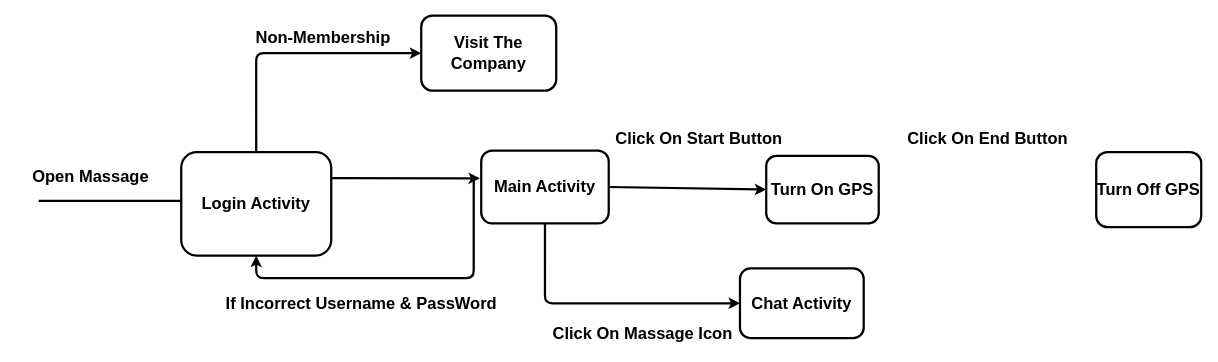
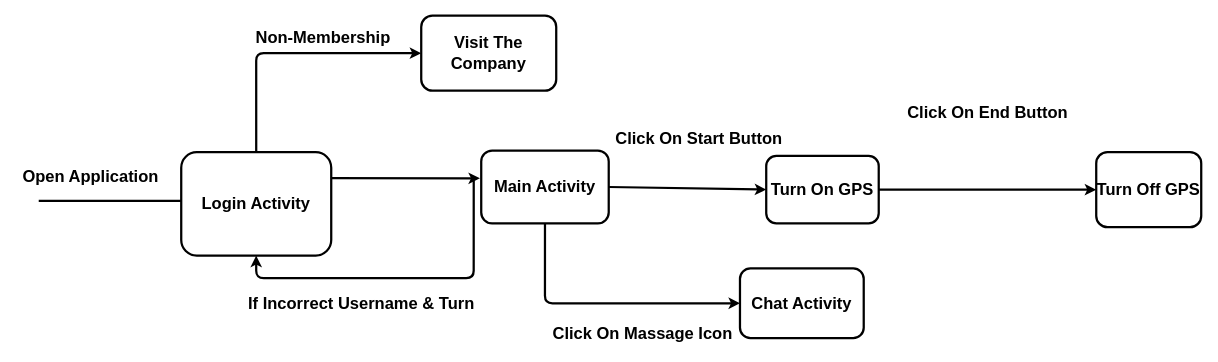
- <mxCell id="16" value="Click On End Button" style="text;html=1;align=center;verticalAlign=middle;resizable=0;points=[];;autosize=1;fontStyle=1;strokeWidth=3;fontSize=22;" parent="1" vertex="1"><mxGeometry x="1201.14" y="170" width="230" height="30" as="geometry" /></mxCell>
+ <mxCell id="16" value="Click On End Button" style="text;html=1;align=center;verticalAlign=middle;resizable=0;points=[];;autosize=1;fontStyle=1;strokeWidth=3;fontSize=22;" parent="1" vertex="1"><mxGeometry x="1201.14" y="135" width="230" height="30" as="geometry" /></mxCell>
- <mxCell id="3" value="Open Massage" style="text;html=1;align=center;verticalAlign=middle;resizable=0;points=[];;autosize=1;fontStyle=1;strokeWidth=3;fontSize=22;" parent="1" vertex="1"><mxGeometry x="20" y="220" width="200" height="30" as="geometry" /></mxCell>
+ <mxCell id="3" value="Open Application" style="text;html=1;align=center;verticalAlign=middle;resizable=0;points=[];;autosize=1;fontStyle=1;strokeWidth=3;fontSize=22;" parent="1" vertex="1"><mxGeometry x="20" y="220" width="200" height="30" as="geometry" /></mxCell>
+ <mxCell id="12" value="" style="edgeStyle=orthogonalEdgeStyle;rounded=0;orthogonalLoop=1;jettySize=auto;html=1;strokeWidth=3;fontSize=22;" parent="1" source="13" target="14" edge="1"><mxGeometry relative="1" as="geometry" /></mxCell>
- <mxCell id="20" value="If Incorrect Username &amp;amp; PassWord" style="text;html=1;align=center;verticalAlign=middle;resizable=0;points=[];;autosize=1;fontStyle=1;strokeWidth=3;fontSize=22;" parent="1" vertex="1"><mxGeometry x="291.14" y="388.5" width="380" height="30" as="geometry" /></mxCell>
+ <mxCell id="20" value="If Incorrect Username &amp;amp; Turn" style="text;html=1;align=center;verticalAlign=middle;resizable=0;points=[];;autosize=1;fontStyle=1;strokeWidth=3;fontSize=22;" parent="1" vertex="1"><mxGeometry x="291.14" y="388.5" width="380" height="30" as="geometry" /></mxCell>
